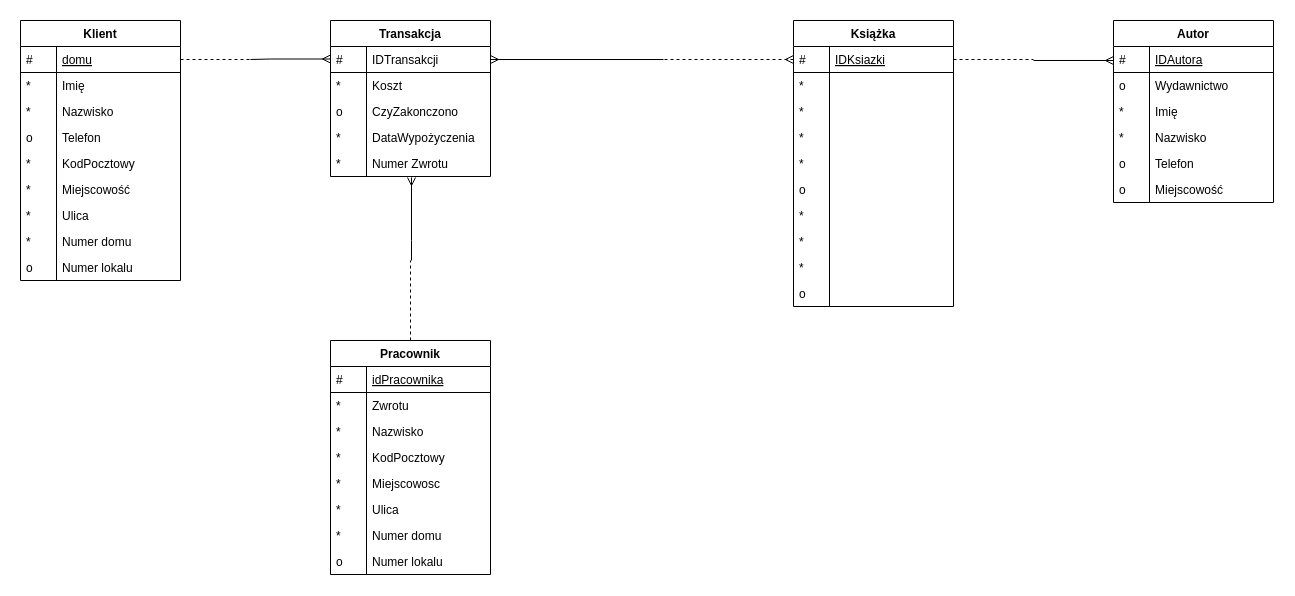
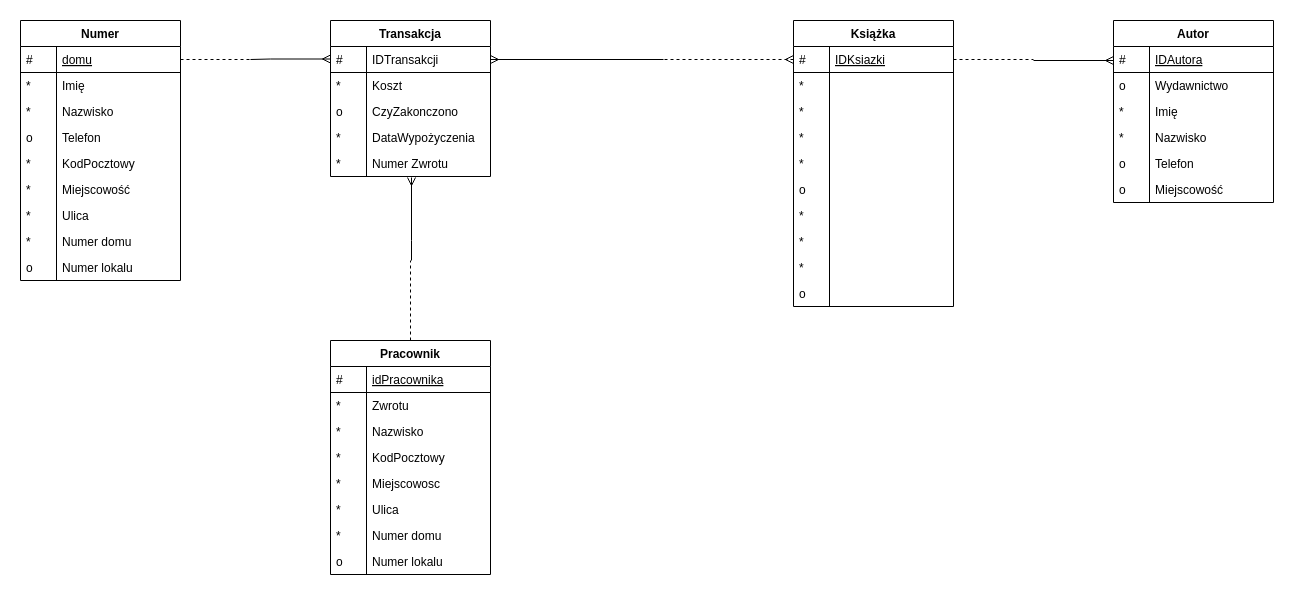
- <mxCell id="45" value="Klient" style="swimlane;fontStyle=1;childLayout=stackLayout;horizontal=1;startSize=26;horizontalStack=0;resizeParent=1;resizeLast=0;collapsible=1;marginBottom=0;rounded=0;shadow=0;strokeWidth=1;" parent="1" vertex="1"><mxGeometry x="20" y="20" width="160" height="260" as="geometry"><mxRectangle x="20" y="80" width="160" height="26" as="alternateBounds" /></mxGeometry></mxCell>
+ <mxCell id="45" value="Numer" style="swimlane;fontStyle=1;childLayout=stackLayout;horizontal=1;startSize=26;horizontalStack=0;resizeParent=1;resizeLast=0;collapsible=1;marginBottom=0;rounded=0;shadow=0;strokeWidth=1;" parent="1" vertex="1"><mxGeometry x="20" y="20" width="160" height="260" as="geometry"><mxRectangle x="20" y="80" width="160" height="26" as="alternateBounds" /></mxGeometry></mxCell>
